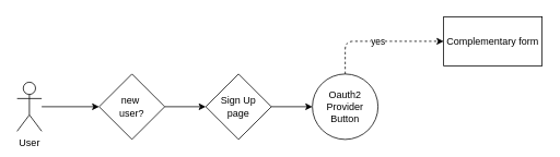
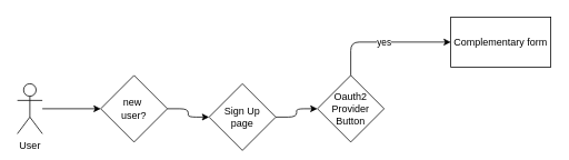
- <mxCell id="8" value="yes" style="edgeStyle=orthogonalEdgeStyle;html=1;entryX=0;entryY=0.5;entryDx=0;entryDy=0;exitX=0.5;exitY=0;exitDx=0;exitDy=0;dashed=1;" edge="1" parent="1" source="9" target="2"><mxGeometry relative="1" as="geometry" /></mxCell>
+ <mxCell id="8" value="yes" style="edgeStyle=orthogonalEdgeStyle;html=1;entryX=0;entryY=0.5;entryDx=0;entryDy=0;exitX=0.5;exitY=0;exitDx=0;exitDy=0;" edge="1" parent="1" source="9" target="2"><mxGeometry relative="1" as="geometry" /></mxCell>
- <mxCell id="10" value="Sign Up&lt;br&gt;page" style="rhombus;whiteSpace=wrap;html=1;" vertex="1" parent="1"><mxGeometry x="250" y="90" width="80" height="80" as="geometry" /></mxCell>
+ <mxCell id="10" value="Sign Up&lt;br&gt;page" style="rhombus;whiteSpace=wrap;html=1;" vertex="1" parent="1"><mxGeometry x="250" y="100" width="80" height="80" as="geometry" /></mxCell>
- <mxCell id="9" value="Oauth2&lt;br&gt;Provider&lt;br&gt;Button" style="ellipse;whiteSpace=wrap;html=1;" vertex="1" parent="1"><mxGeometry x="380" y="90" width="80" height="80" as="geometry" /></mxCell>
+ <mxCell id="9" value="Oauth2&lt;br&gt;Provider&lt;br&gt;Button" style="rhombus;whiteSpace=wrap;html=1;" vertex="1" parent="1"><mxGeometry x="380" y="90" width="80" height="80" as="geometry" /></mxCell>
